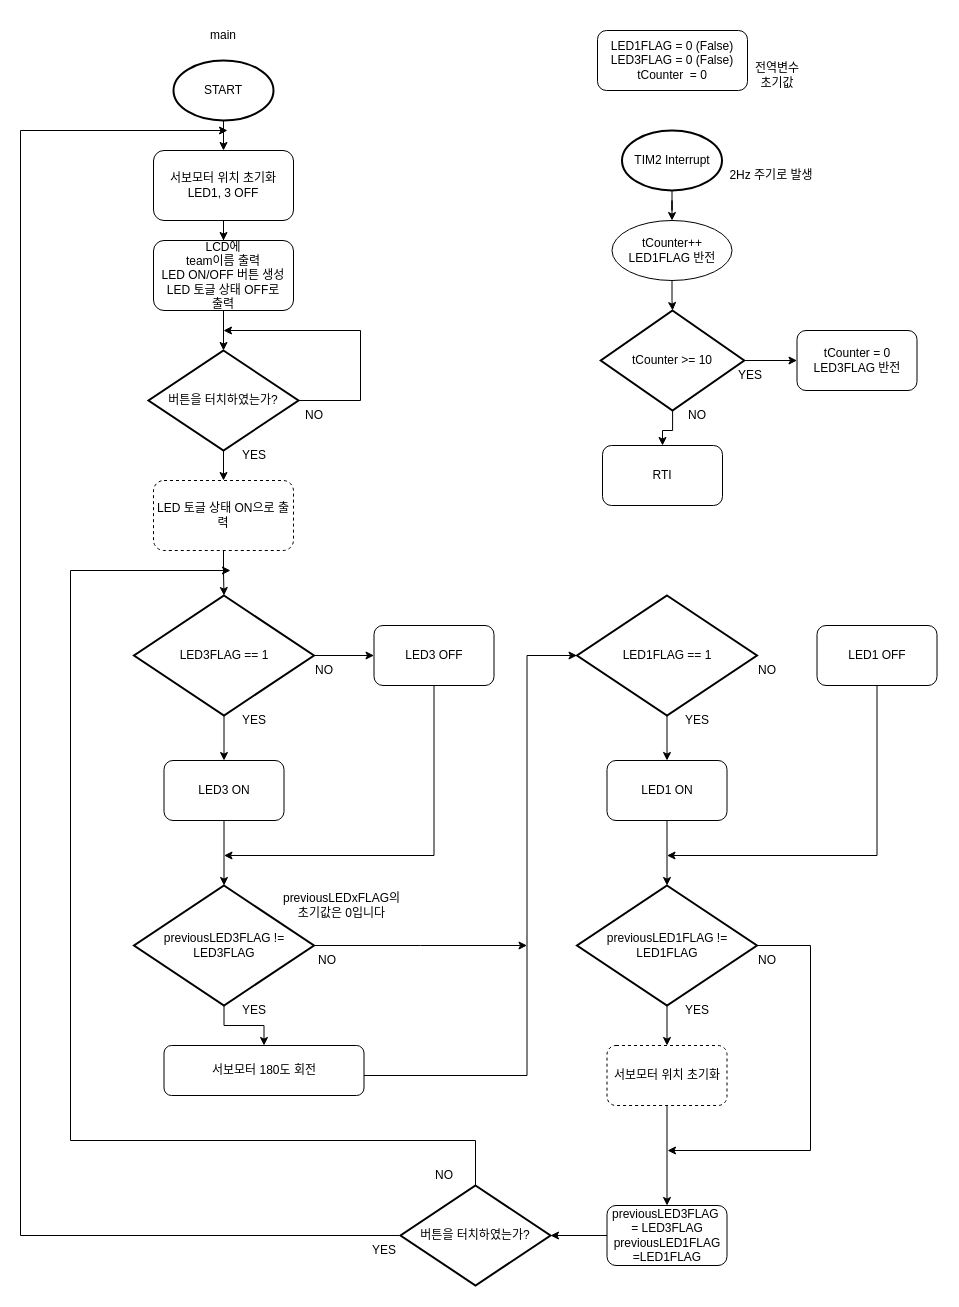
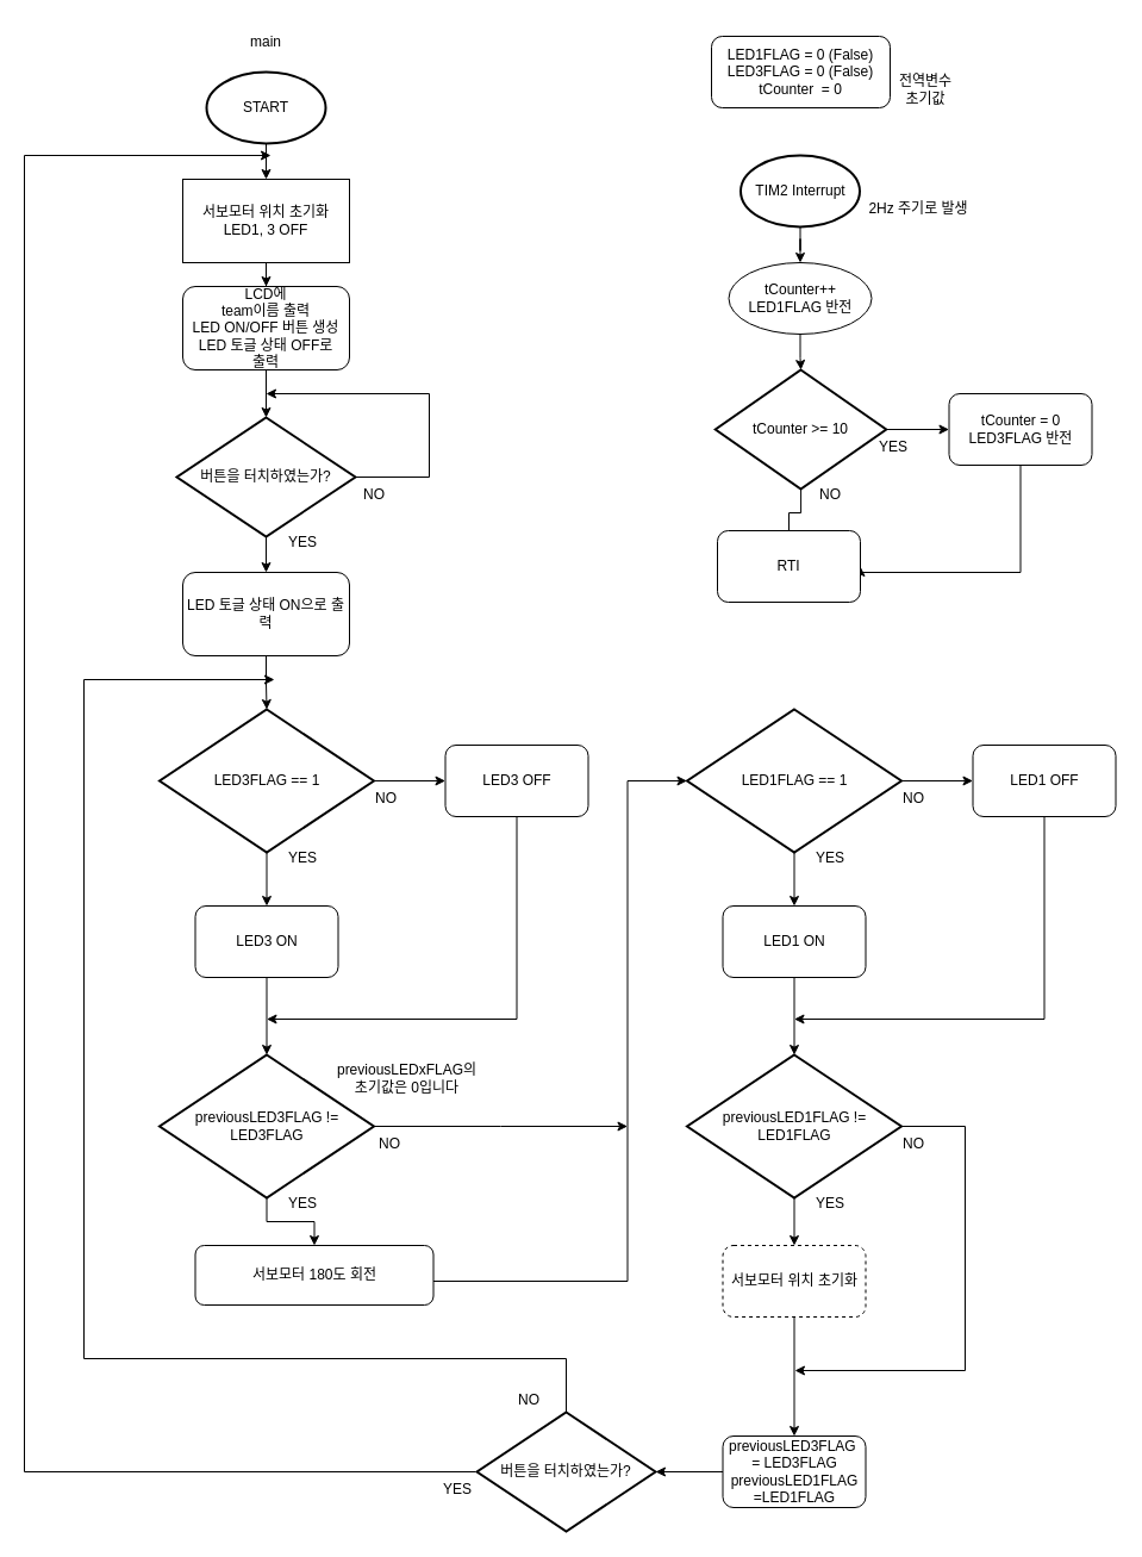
- <mxCell id="5" value="서보모터 위치 초기화&lt;br&gt;LED1, 3 OFF" style="rounded=1;whiteSpace=wrap;html=1;" parent="1" vertex="1"><mxGeometry x="153" y="150" width="140" height="70" as="geometry" /></mxCell>
+ <mxCell id="5" value="서보모터 위치 초기화&lt;br&gt;LED1, 3 OFF" style="whiteSpace=wrap;html=1;rounded=0;" parent="1" vertex="1"><mxGeometry x="153" y="150" width="140" height="70" as="geometry" /></mxCell>
- <mxCell id="59" style="edgeStyle=orthogonalEdgeStyle;rounded=0;orthogonalLoop=1;jettySize=auto;html=1;" parent="1" source="61" target="66" edge="1"><mxGeometry relative="1" as="geometry" /></mxCell>
+ <mxCell id="59" style="edgeStyle=orthogonalEdgeStyle;rounded=0;orthogonalLoop=1;jettySize=auto;html=1;endArrow=none;" parent="1" source="61" target="66" edge="1"><mxGeometry relative="1" as="geometry" /></mxCell>
+ <mxCell id="62" style="edgeStyle=orthogonalEdgeStyle;rounded=0;orthogonalLoop=1;jettySize=auto;html=1;entryX=1;entryY=0.5;entryDx=0;entryDy=0;" parent="1" source="63" target="66" edge="1"><mxGeometry relative="1" as="geometry"><mxPoint x="856.5" y="480" as="targetPoint" /><Array as="points"><mxPoint x="857" y="480" /></Array></mxGeometry></mxCell>
- <mxCell id="46" value="LED 토글 상태 ON으로 출력" style="rounded=1;whiteSpace=wrap;html=1;dashed=1;" parent="1" vertex="1"><mxGeometry x="153" y="480" width="140" height="70" as="geometry" /></mxCell>
+ <mxCell id="46" value="LED 토글 상태 ON으로 출력" style="rounded=1;whiteSpace=wrap;html=1;" parent="1" vertex="1"><mxGeometry x="153" y="480" width="140" height="70" as="geometry" /></mxCell>
+ <mxCell id="27" style="edgeStyle=orthogonalEdgeStyle;rounded=0;orthogonalLoop=1;jettySize=auto;html=1;entryX=0;entryY=0.5;entryDx=0;entryDy=0;" parent="1" source="29" target="33" edge="1"><mxGeometry relative="1" as="geometry" /></mxCell>
